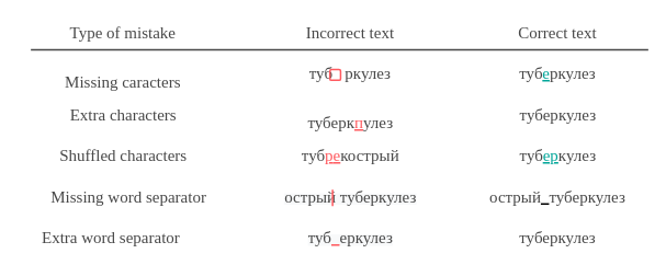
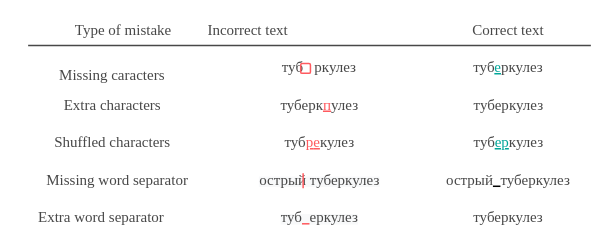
- <mxCell id="2" value="&lt;div style=&quot;&quot;&gt;&lt;span style=&quot;font-size: 20px&quot;&gt;&lt;font color=&quot;#484848&quot; face=&quot;montserrat semibold&quot;&gt;Type of mistake&lt;/font&gt;&lt;/span&gt;&lt;/div&gt;" style="text;whiteSpace=wrap;html=1;align=center;" vertex="1" parent="1"><mxGeometry x="64" y="20" width="170" height="30" as="geometry" /></mxCell>
+ <mxCell id="2" value="&lt;div style=&quot;&quot;&gt;&lt;span style=&quot;font-size: 20px&quot;&gt;&lt;font color=&quot;#484848&quot; face=&quot;montserrat semibold&quot;&gt;Type of mistake&lt;/font&gt;&lt;/span&gt;&lt;/div&gt;" style="text;whiteSpace=wrap;html=1;align=center;" vertex="1" parent="1"><mxGeometry x="79" y="20" width="170" height="30" as="geometry" /></mxCell>
- <mxCell id="3" value="&lt;div&gt;&lt;span style=&quot;font-size: 20px&quot;&gt;&lt;font color=&quot;#484848&quot; face=&quot;montserrat semibold&quot;&gt;Incorrect text&lt;/font&gt;&lt;/span&gt;&lt;/div&gt;" style="text;whiteSpace=wrap;html=1;align=center;" vertex="1" parent="1"><mxGeometry x="350.25" y="20" width="150" height="30" as="geometry" /></mxCell>
+ <mxCell id="3" value="&lt;div&gt;&lt;span style=&quot;font-size: 20px&quot;&gt;&lt;font color=&quot;#484848&quot; face=&quot;montserrat semibold&quot;&gt;Incorrect text&lt;/font&gt;&lt;/span&gt;&lt;/div&gt;" style="text;whiteSpace=wrap;html=1;align=center;" vertex="1" parent="1"><mxGeometry x="255.25" y="20" width="150" height="30" as="geometry" /></mxCell>
- <mxCell id="11" value="&lt;font face=&quot;montserrat semibold&quot;&gt;&lt;span style=&quot;font-size: 20px&quot;&gt;&lt;font color=&quot;#484848&quot;&gt;туберк&lt;/font&gt;&lt;font color=&quot;#ff5a5f&quot;&gt;&lt;u&gt;п&lt;/u&gt;&lt;/font&gt;&lt;font color=&quot;#484848&quot;&gt;улез&lt;/font&gt;&lt;/span&gt;&lt;/font&gt;" style="text;whiteSpace=wrap;html=1;align=center;" vertex="1" parent="1"><mxGeometry x="336.75" y="130" width="177" height="30" as="geometry" /></mxCell>
+ <mxCell id="11" value="&lt;font face=&quot;montserrat semibold&quot;&gt;&lt;span style=&quot;font-size: 20px&quot;&gt;&lt;font color=&quot;#484848&quot;&gt;туберк&lt;/font&gt;&lt;font color=&quot;#ff5a5f&quot;&gt;&lt;u&gt;п&lt;/u&gt;&lt;/font&gt;&lt;font color=&quot;#484848&quot;&gt;улез&lt;/font&gt;&lt;/span&gt;&lt;/font&gt;" style="text;whiteSpace=wrap;html=1;align=center;" vertex="1" parent="1"><mxGeometry x="336.75" y="120" width="177" height="30" as="geometry" /></mxCell>
- <mxCell id="14" value="&lt;font face=&quot;montserrat semibold&quot;&gt;&lt;span style=&quot;font-size: 20px&quot;&gt;&lt;font color=&quot;#484848&quot;&gt;туб&lt;/font&gt;&lt;font color=&quot;#ff5a5f&quot;&gt;&lt;u&gt;р&lt;/u&gt;&lt;/font&gt;&lt;/span&gt;&lt;/font&gt;&lt;span style=&quot;font-family: &amp;#34;montserrat semibold&amp;#34; ; font-size: 20px&quot;&gt;&lt;font color=&quot;#ff5a5f&quot;&gt;&lt;u&gt;е&lt;/u&gt;&lt;/font&gt;&lt;/span&gt;&lt;font face=&quot;montserrat semibold&quot;&gt;&lt;span style=&quot;font-size: 20px&quot;&gt;&lt;font color=&quot;#484848&quot;&gt;к&lt;/font&gt;&lt;font color=&quot;#484848&quot;&gt;острый&lt;/font&gt;&lt;/span&gt;&lt;/font&gt;" style="text;whiteSpace=wrap;html=1;align=center;" vertex="1" parent="1"><mxGeometry x="336.75" y="170" width="177" height="30" as="geometry" /></mxCell>
+ <mxCell id="14" value="&lt;font face=&quot;montserrat semibold&quot;&gt;&lt;span style=&quot;font-size: 20px&quot;&gt;&lt;font color=&quot;#484848&quot;&gt;туб&lt;/font&gt;&lt;font color=&quot;#ff5a5f&quot;&gt;&lt;u&gt;р&lt;/u&gt;&lt;/font&gt;&lt;/span&gt;&lt;/font&gt;&lt;span style=&quot;font-family: &amp;#34;montserrat semibold&amp;#34; ; font-size: 20px&quot;&gt;&lt;font color=&quot;#ff5a5f&quot;&gt;&lt;u&gt;е&lt;/u&gt;&lt;/font&gt;&lt;/span&gt;&lt;font face=&quot;montserrat semibold&quot;&gt;&lt;span style=&quot;font-size: 20px&quot;&gt;&lt;font color=&quot;#484848&quot;&gt;к&lt;/font&gt;&lt;font color=&quot;#484848&quot;&gt;улез&lt;/font&gt;&lt;/span&gt;&lt;/font&gt;" style="text;whiteSpace=wrap;html=1;align=center;" vertex="1" parent="1"><mxGeometry x="336.75" y="170" width="177" height="30" as="geometry" /></mxCell>
